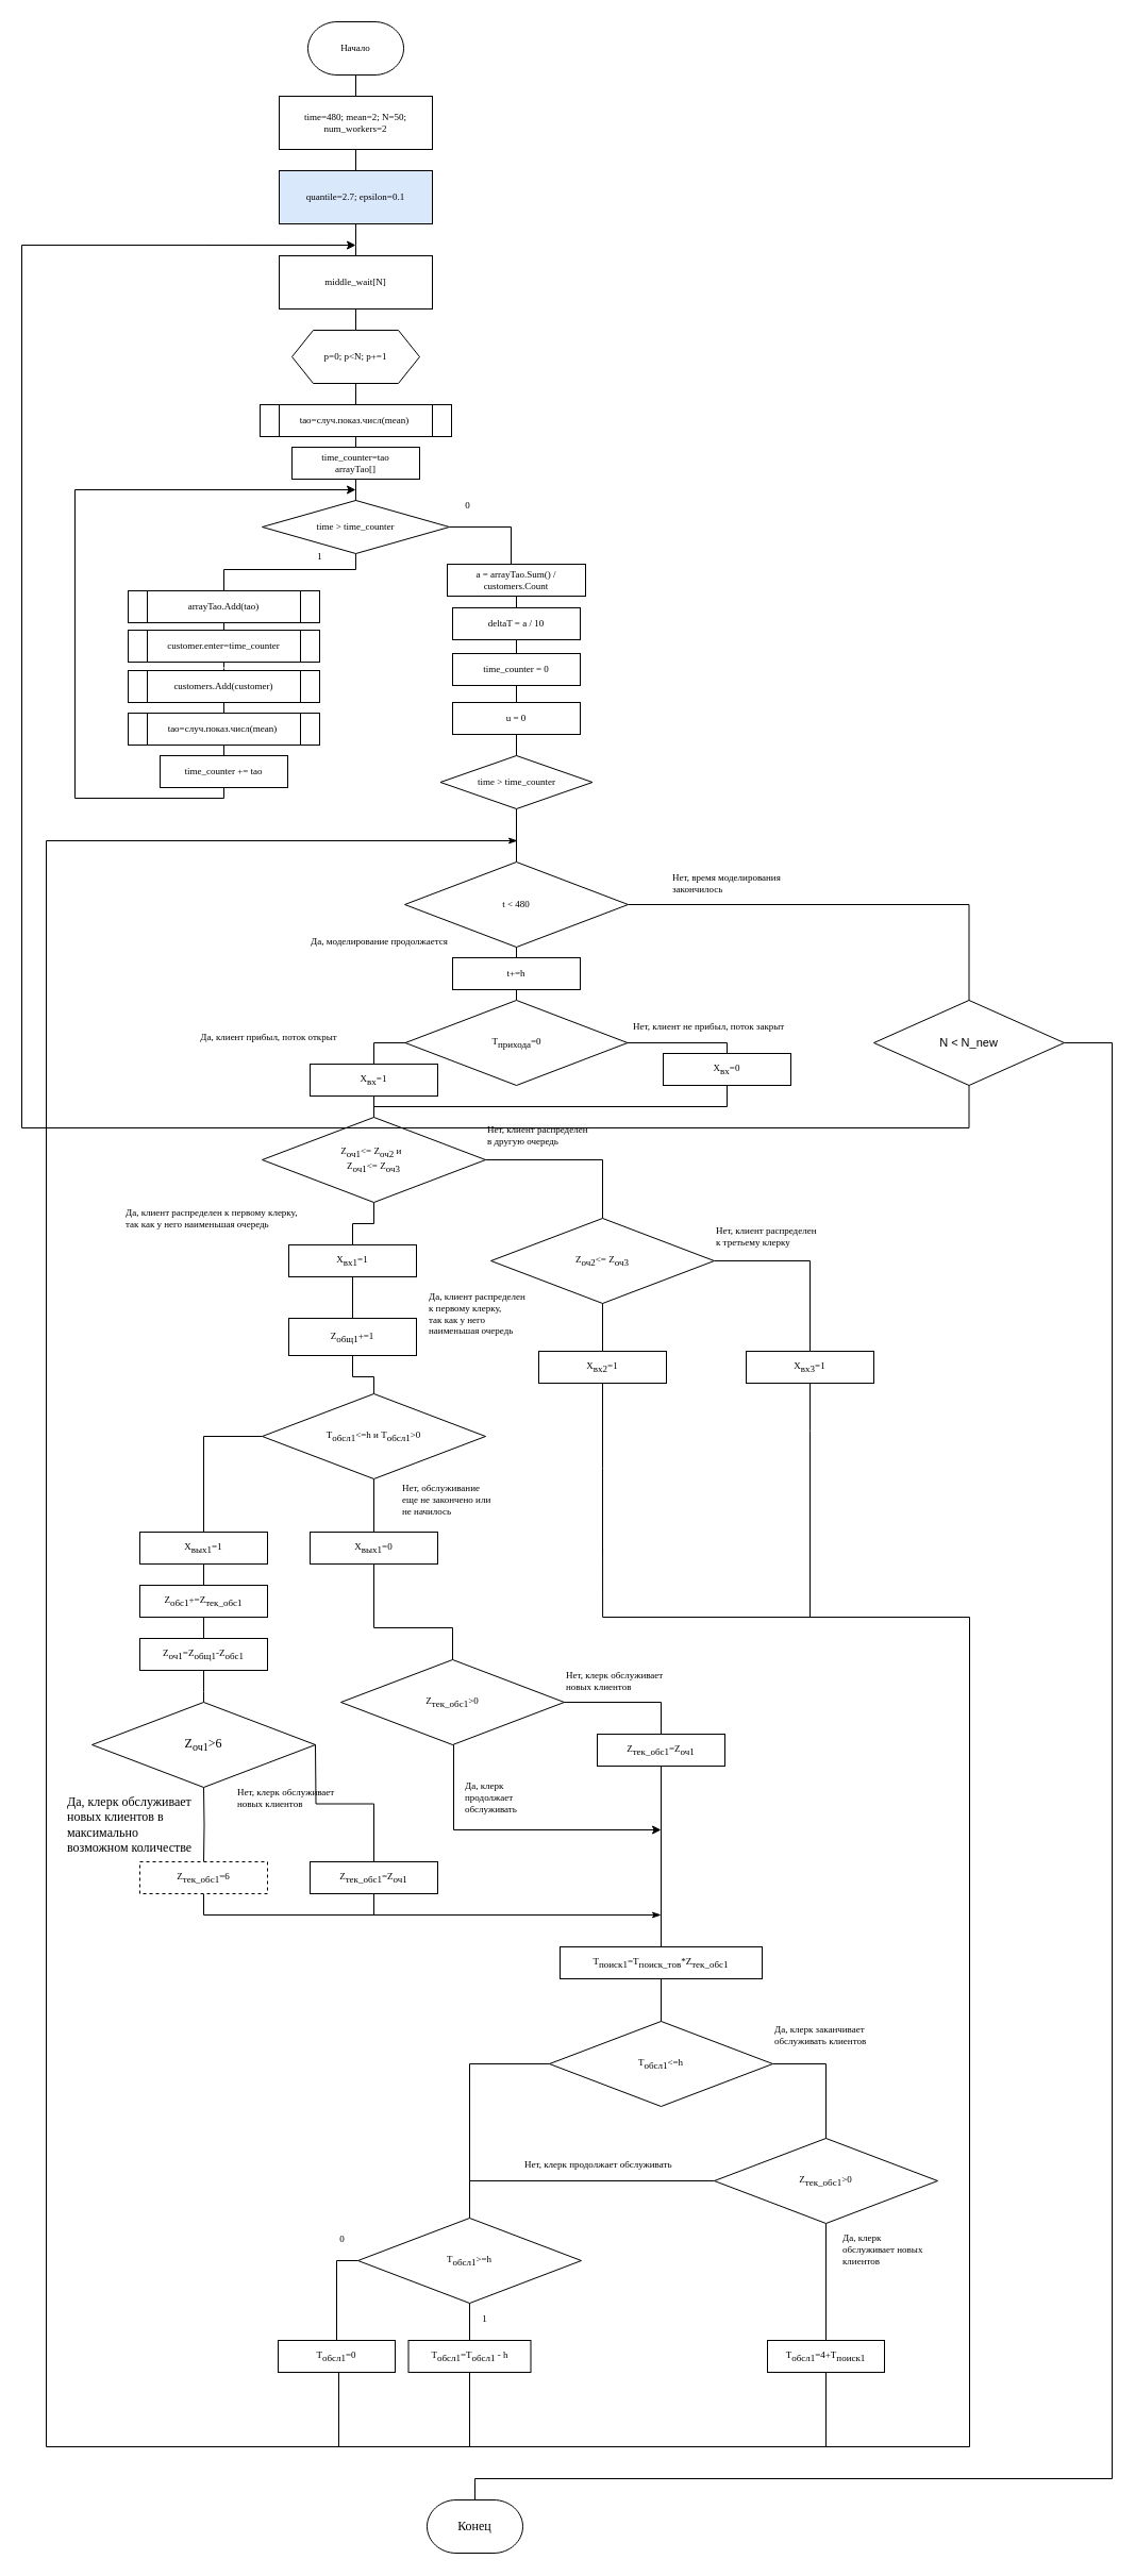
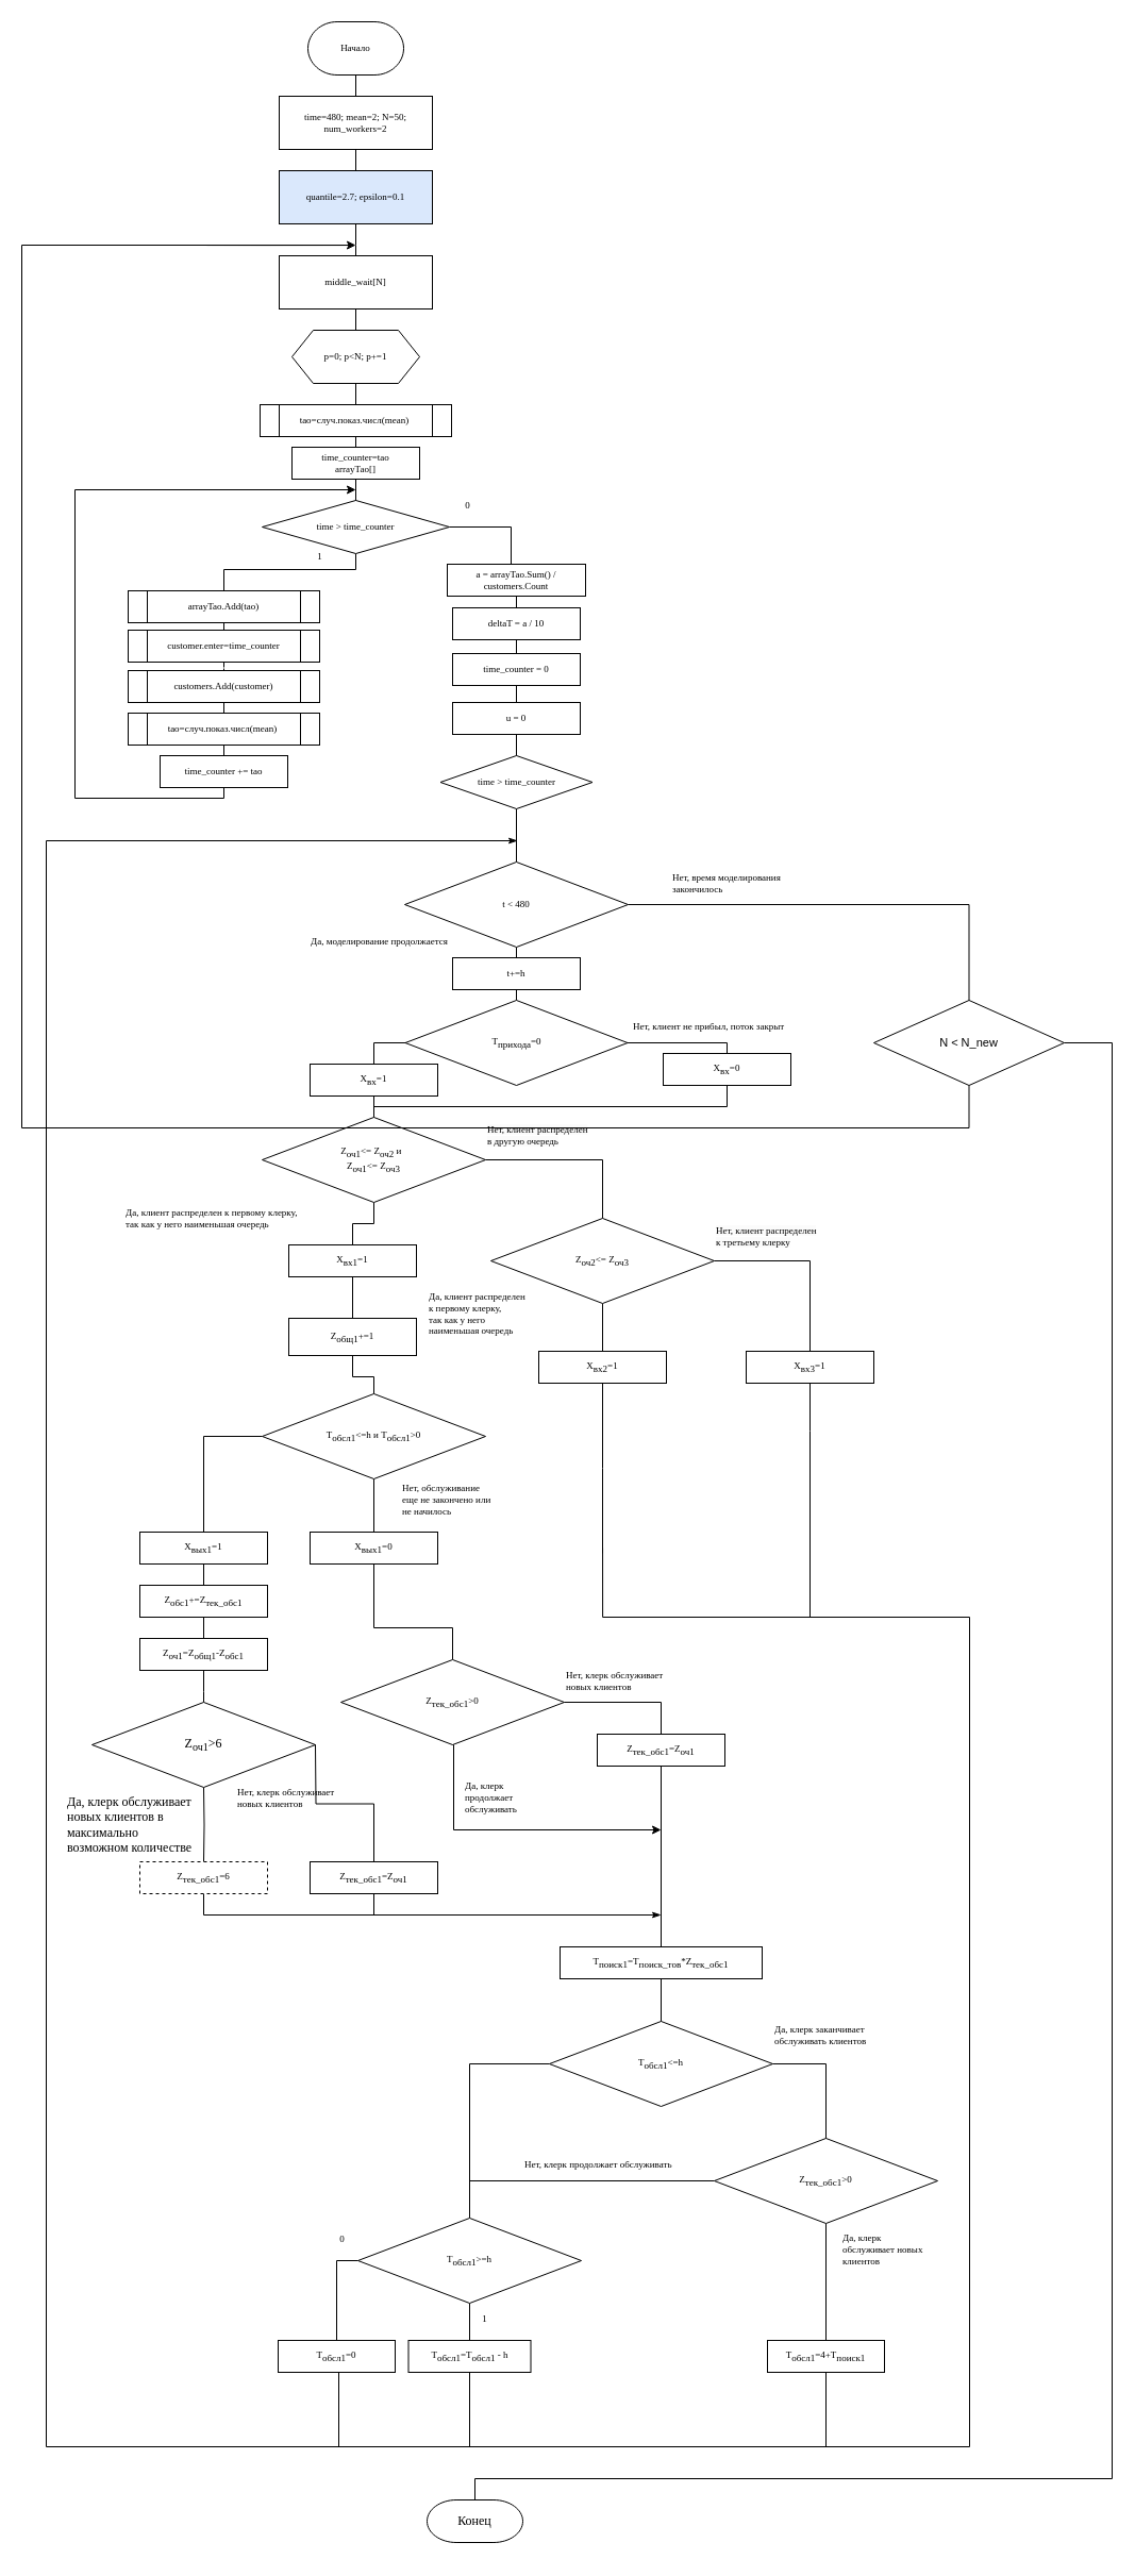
- <mxCell id="51" value="Да, клиент прибыл, поток открыт" style="text;html=1;align=center;verticalAlign=middle;resizable=0;points=[];autosize=1;strokeColor=none;fillColor=none;fontFamily=Times New Roman;fontSize=9;" vertex="1" parent="1"><mxGeometry x="177" y="965" width="150" height="20" as="geometry" /></mxCell>
- <mxCell id="128" value="Конец" style="strokeWidth=1;html=1;shape=mxgraph.flowchart.terminator;whiteSpace=wrap;fontFamily=Times New Roman;" vertex="1" parent="1"><mxGeometry x="401" y="2350" width="90" height="50" as="geometry" /></mxCell>
+ <mxCell id="128" value="Конец" style="strokeWidth=1;html=1;shape=mxgraph.flowchart.terminator;whiteSpace=wrap;fontFamily=Times New Roman;" vertex="1" parent="1"><mxGeometry x="401" y="2350" width="90" height="40" as="geometry" /></mxCell>
